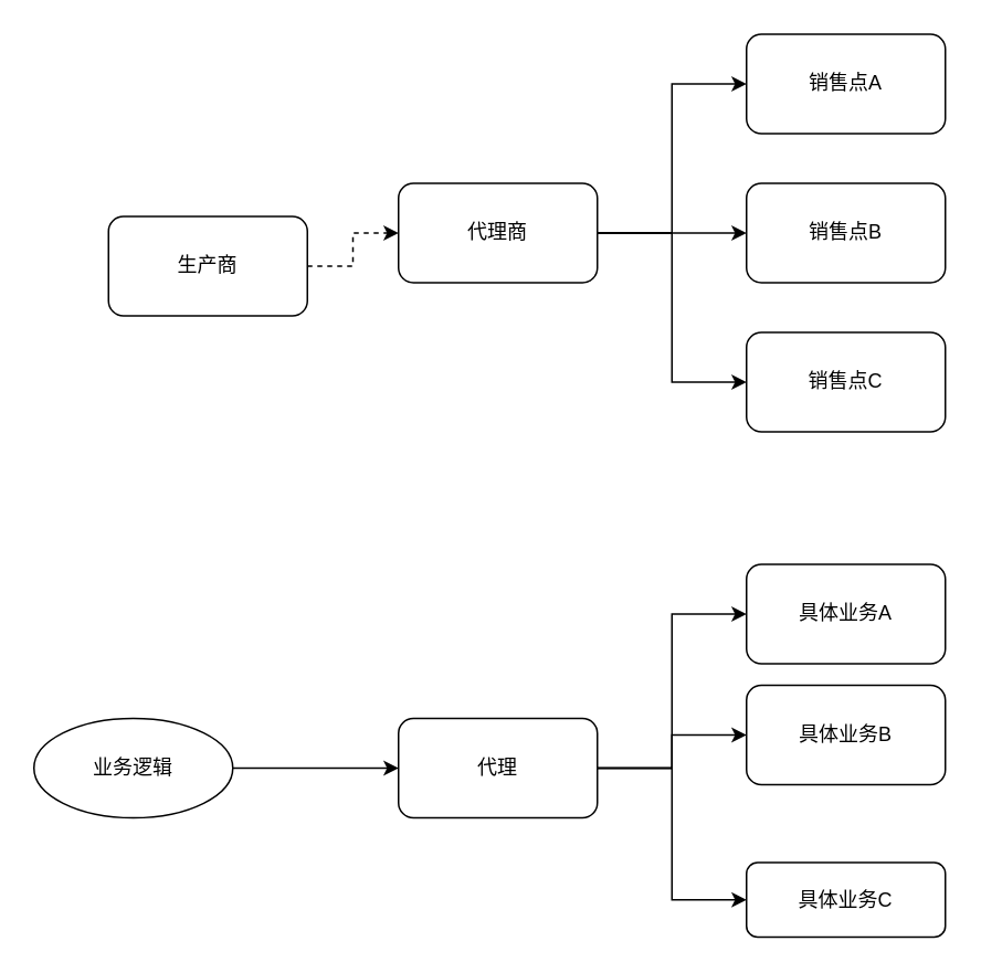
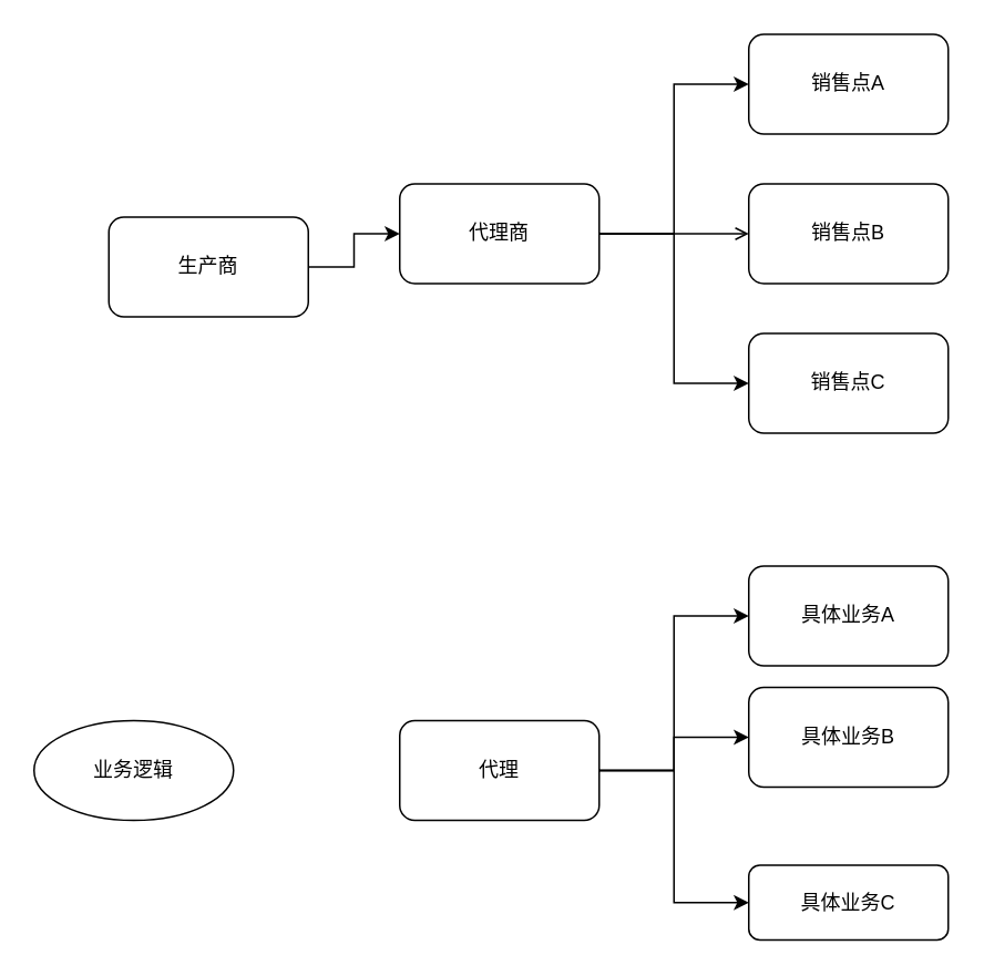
- <mxCell id="5" style="edgeStyle=orthogonalEdgeStyle;rounded=0;orthogonalLoop=1;jettySize=auto;html=1;exitX=1;exitY=0.5;exitDx=0;exitDy=0;entryX=0;entryY=0.5;entryDx=0;entryDy=0;" edge="1" parent="1" source="7" target="17"><mxGeometry relative="1" as="geometry" /></mxCell>
+ <mxCell id="5" style="edgeStyle=orthogonalEdgeStyle;rounded=0;orthogonalLoop=1;jettySize=auto;html=1;exitX=1;exitY=0.5;exitDx=0;exitDy=0;entryX=0;entryY=0.5;entryDx=0;entryDy=0;endArrow=open;" edge="1" parent="1" source="7" target="17"><mxGeometry relative="1" as="geometry" /></mxCell>
- <mxCell id="2" style="edgeStyle=orthogonalEdgeStyle;rounded=0;orthogonalLoop=1;jettySize=auto;html=1;exitX=1;exitY=0.5;exitDx=0;exitDy=0;entryX=0;entryY=0.5;entryDx=0;entryDy=0;dashed=1;" edge="1" parent="1" source="3" target="7"><mxGeometry relative="1" as="geometry" /></mxCell>
+ <mxCell id="2" style="edgeStyle=orthogonalEdgeStyle;rounded=0;orthogonalLoop=1;jettySize=auto;html=1;exitX=1;exitY=0.5;exitDx=0;exitDy=0;entryX=0;entryY=0.5;entryDx=0;entryDy=0;" edge="1" parent="1" source="3" target="7"><mxGeometry relative="1" as="geometry" /></mxCell>
- <mxCell id="9" style="edgeStyle=orthogonalEdgeStyle;rounded=0;orthogonalLoop=1;jettySize=auto;html=1;exitX=1;exitY=0.5;exitDx=0;exitDy=0;entryX=0;entryY=0.5;entryDx=0;entryDy=0;" edge="1" parent="1" source="10" target="14"><mxGeometry relative="1" as="geometry" /></mxCell>
